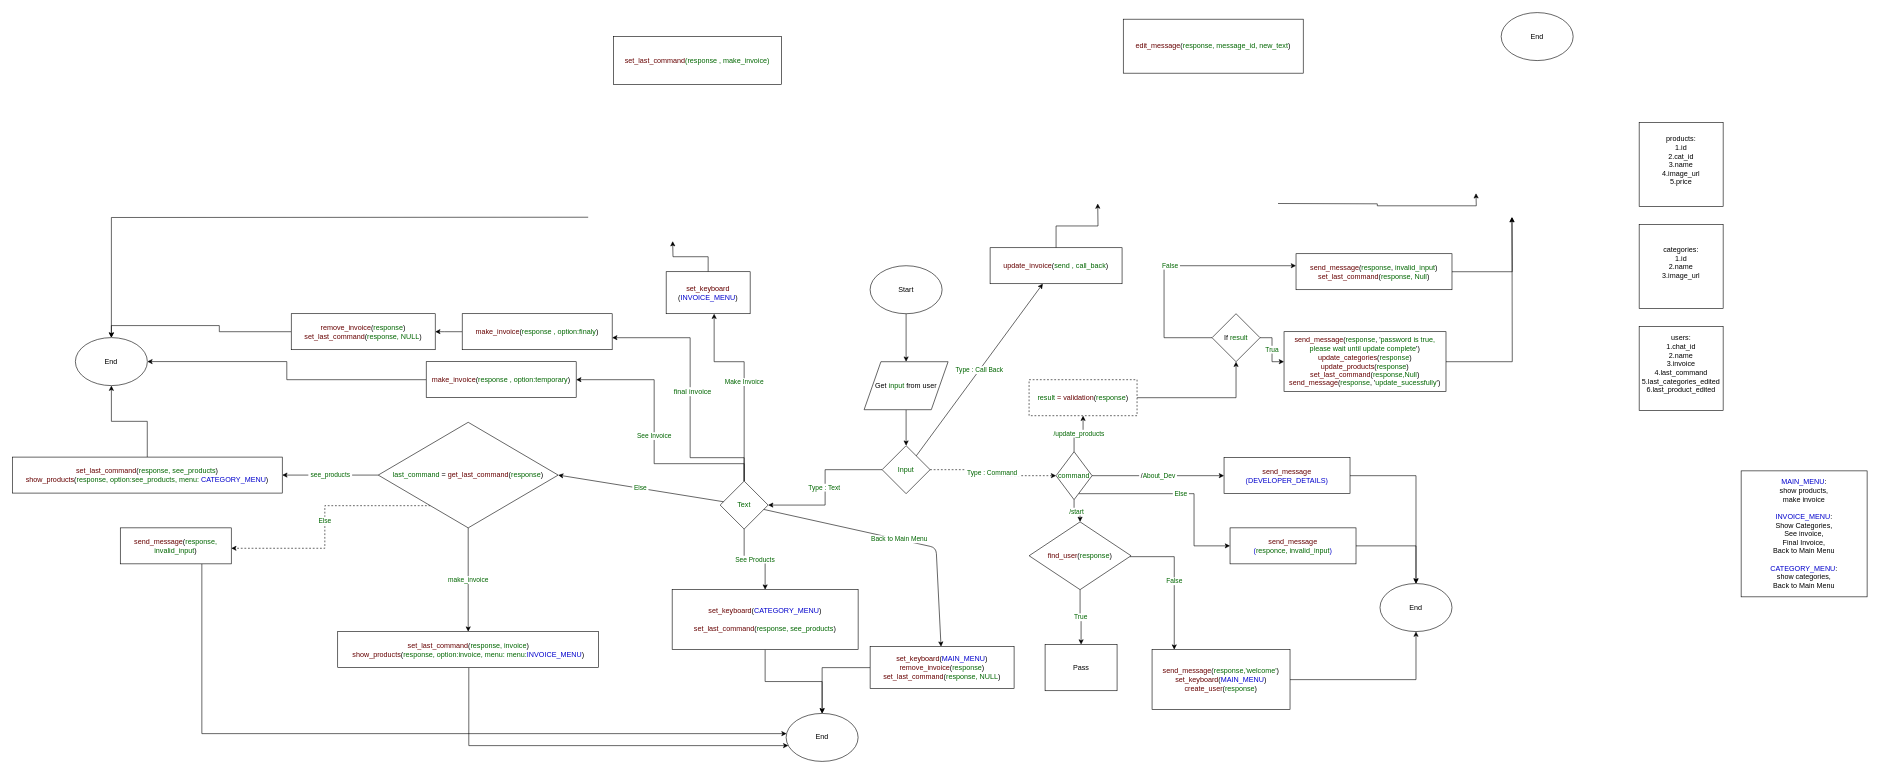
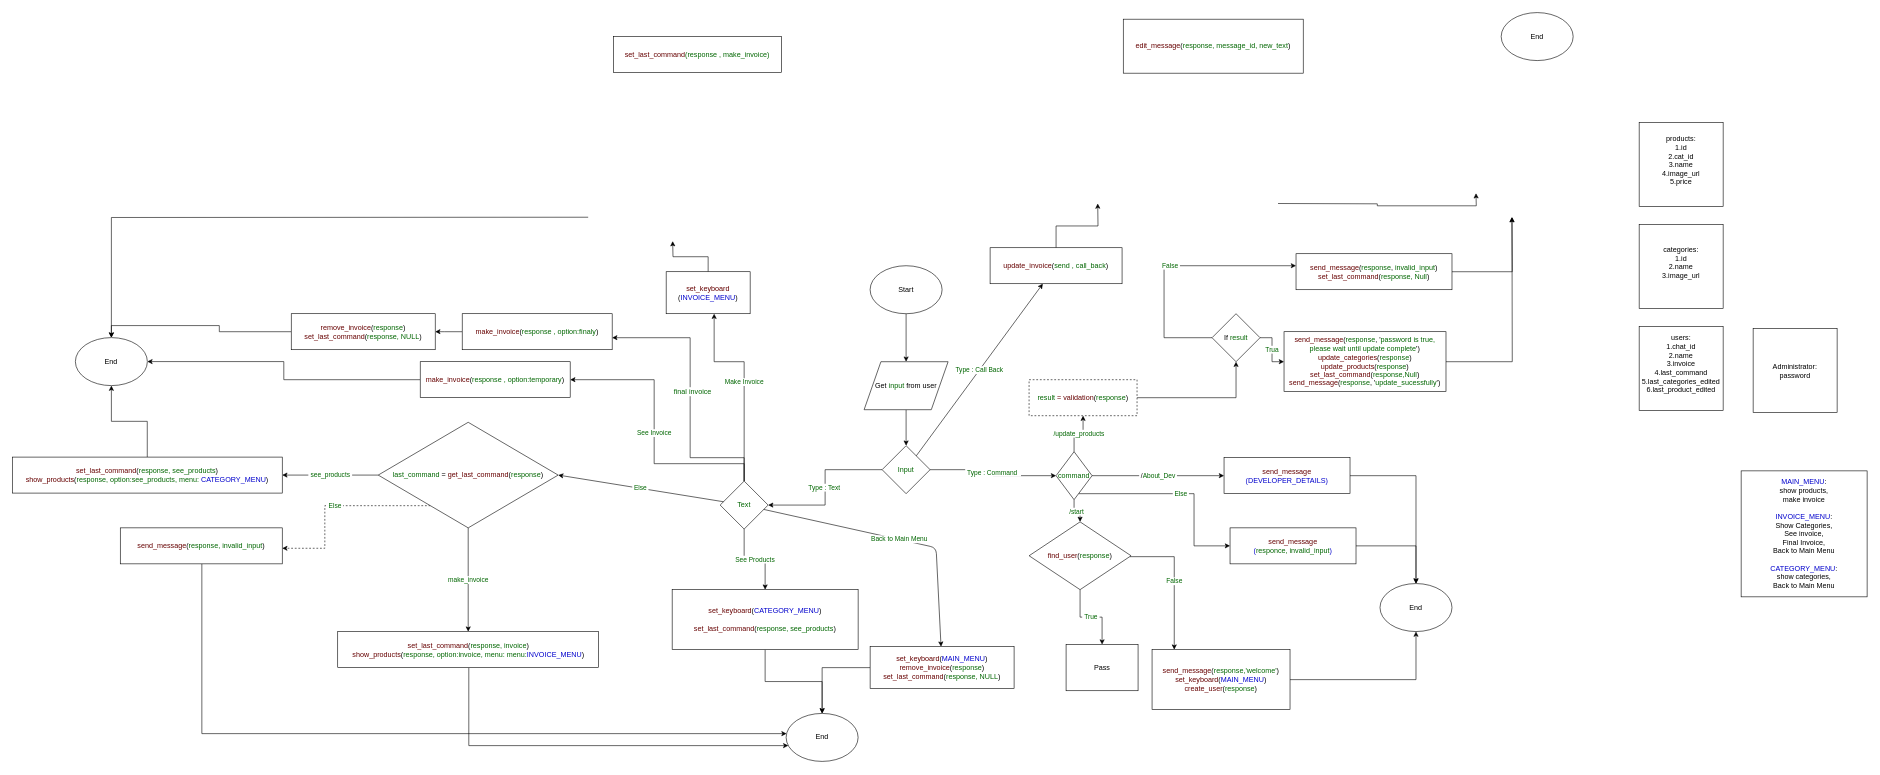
- <mxCell id="40" value="&lt;font color=&quot;#660000&quot;&gt;set_last_command&lt;/font&gt;&lt;font color=&quot;#006600&quot;&gt;(response , make_invoice)&lt;br&gt;&lt;/font&gt;" style="rounded=0;whiteSpace=wrap;html=1;" parent="1" vertex="1"><mxGeometry x="1022" y="60" width="280" height="80" as="geometry" /></mxCell>
+ <mxCell id="40" value="&lt;font color=&quot;#660000&quot;&gt;set_last_command&lt;/font&gt;&lt;font color=&quot;#006600&quot;&gt;(response , make_invoice)&lt;br&gt;&lt;/font&gt;" style="rounded=0;whiteSpace=wrap;html=1;" parent="1" vertex="1"><mxGeometry x="1022" y="60" width="280" height="60" as="geometry" /></mxCell>
+ <mxCell id="26" value="Administrator:&lt;br&gt;password&lt;br&gt;" style="whiteSpace=wrap;html=1;aspect=fixed;" parent="1" vertex="1"><mxGeometry x="2922" y="546.765" width="140" height="140" as="geometry" /></mxCell>
- <mxCell id="47" value="&lt;font color=&quot;#660000&quot;&gt;make_invoice&lt;/font&gt;(&lt;font color=&quot;#006600&quot;&gt;response , option:temporary&lt;/font&gt;)" style="rounded=0;whiteSpace=wrap;html=1;" parent="1" vertex="1"><mxGeometry x="710" y="602" width="250" height="60" as="geometry" /></mxCell>
+ <mxCell id="47" value="&lt;font color=&quot;#660000&quot;&gt;make_invoice&lt;/font&gt;(&lt;font color=&quot;#006600&quot;&gt;response , option:temporary&lt;/font&gt;)" style="rounded=0;whiteSpace=wrap;html=1;" parent="1" vertex="1"><mxGeometry x="700" y="602" width="250" height="60" as="geometry" /></mxCell>
- <mxCell id="9" value="&lt;font color=&quot;#006600&quot;&gt;&amp;nbsp;Type : Command&amp;nbsp;&amp;nbsp;&lt;/font&gt;" style="edgeStyle=orthogonalEdgeStyle;rounded=0;orthogonalLoop=1;jettySize=auto;html=1;dashed=1;" parent="1" source="11" target="16" edge="1"><mxGeometry relative="1" as="geometry"><mxPoint x="1750" y="791.571" as="targetPoint" /></mxGeometry></mxCell>
+ <mxCell id="9" value="&lt;font color=&quot;#006600&quot;&gt;&amp;nbsp;Type : Command&amp;nbsp;&amp;nbsp;&lt;/font&gt;" style="edgeStyle=orthogonalEdgeStyle;rounded=0;orthogonalLoop=1;jettySize=auto;html=1;" parent="1" source="11" target="16" edge="1"><mxGeometry relative="1" as="geometry"><mxPoint x="1750" y="791.571" as="targetPoint" /></mxGeometry></mxCell>
- <mxCell id="69" value="&lt;font color=&quot;#660000&quot;&gt;send_message&lt;/font&gt;(&lt;font color=&quot;#006600&quot;&gt;response, invalid_input&lt;/font&gt;)" style="rounded=0;whiteSpace=wrap;html=1;" parent="1" vertex="1"><mxGeometry x="200" y="879" width="185" height="60" as="geometry" /></mxCell>
+ <mxCell id="69" value="&lt;font color=&quot;#660000&quot;&gt;send_message&lt;/font&gt;(&lt;font color=&quot;#006600&quot;&gt;response, invalid_input&lt;/font&gt;)" style="rounded=0;whiteSpace=wrap;html=1;" parent="1" vertex="1"><mxGeometry x="200" y="879" width="270" height="60" as="geometry" /></mxCell>
- <mxCell id="78" value="Pass" style="rounded=0;whiteSpace=wrap;html=1;" parent="1" vertex="1"><mxGeometry x="1741.667" y="1073.5" width="120" height="77" as="geometry" /></mxCell>
+ <mxCell id="78" value="Pass" style="rounded=0;whiteSpace=wrap;html=1;" parent="1" vertex="1"><mxGeometry x="1776.667" y="1073.5" width="120" height="77" as="geometry" /></mxCell>
